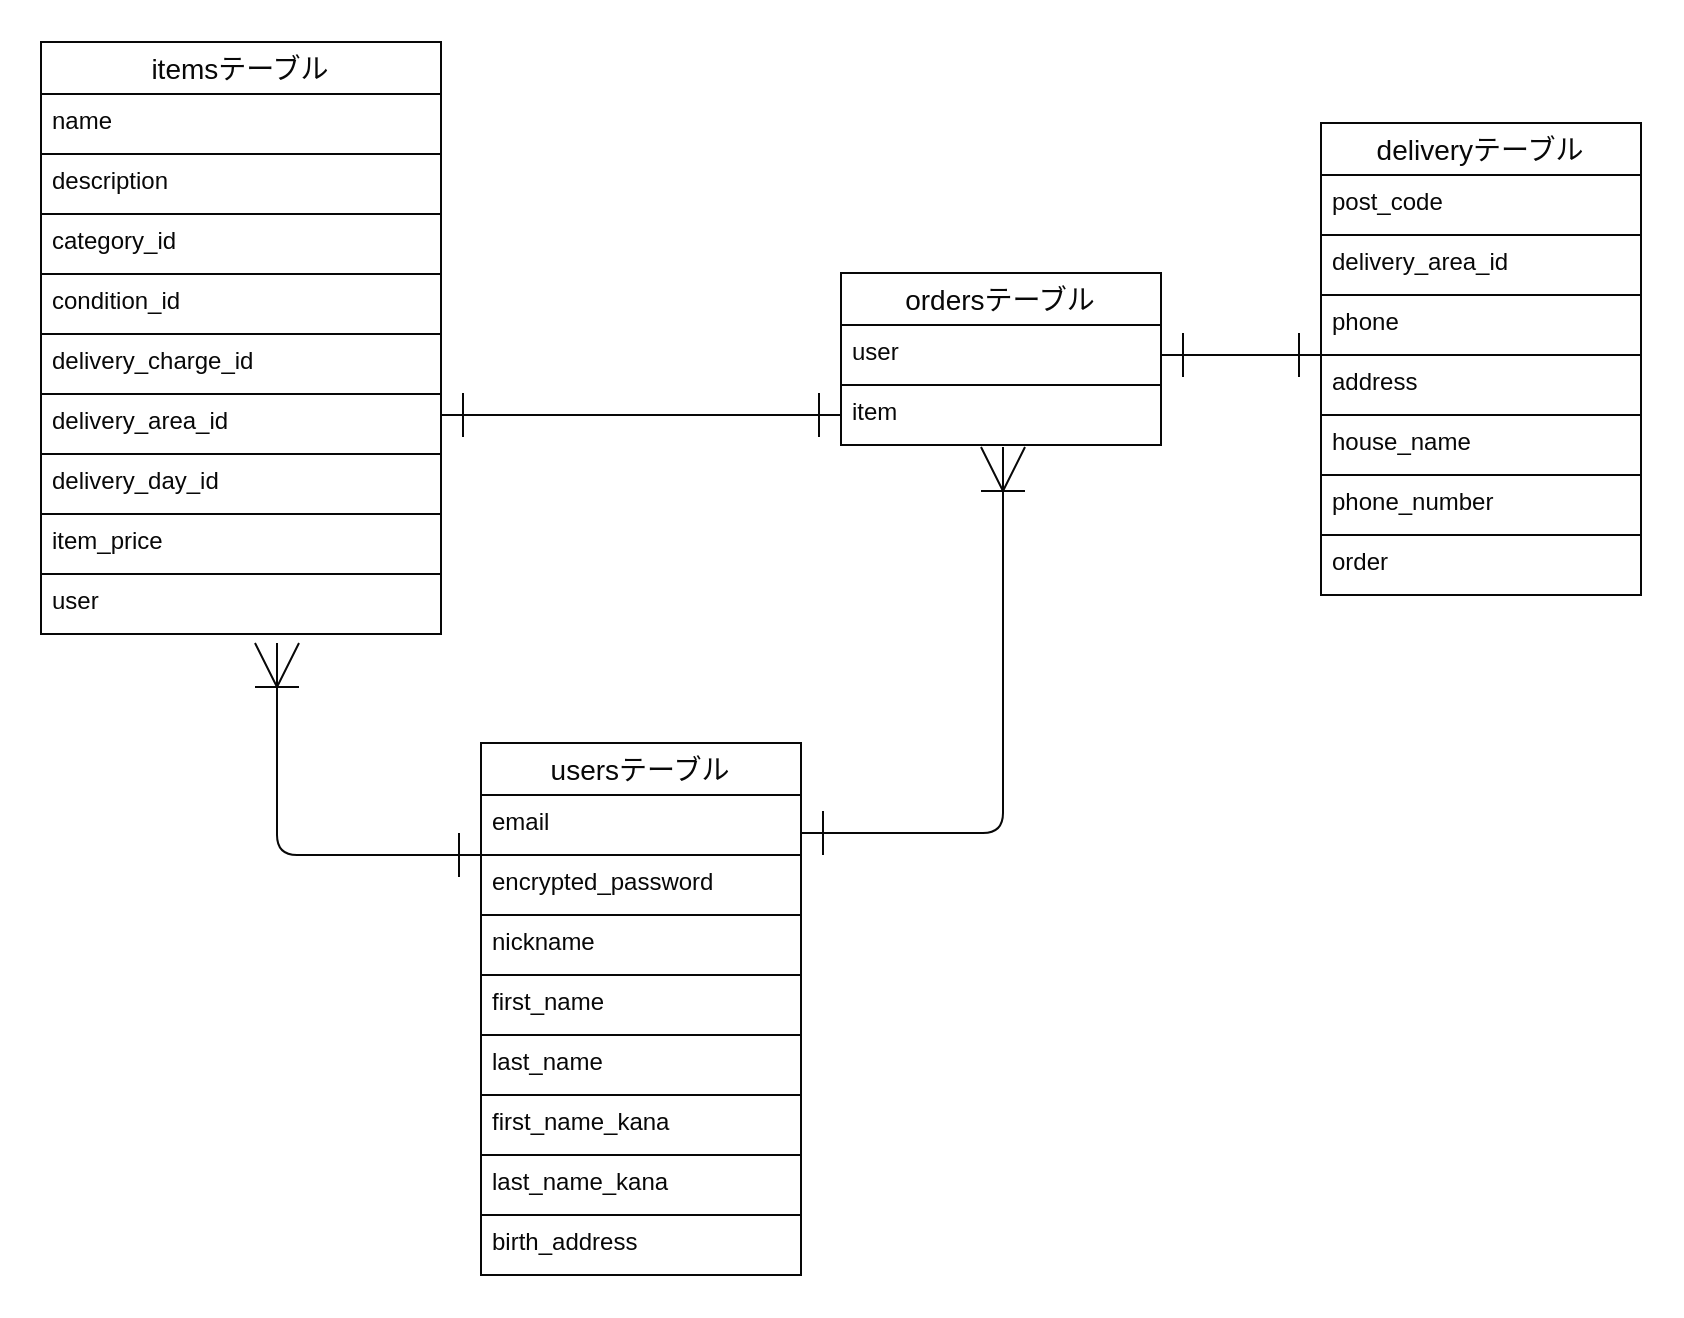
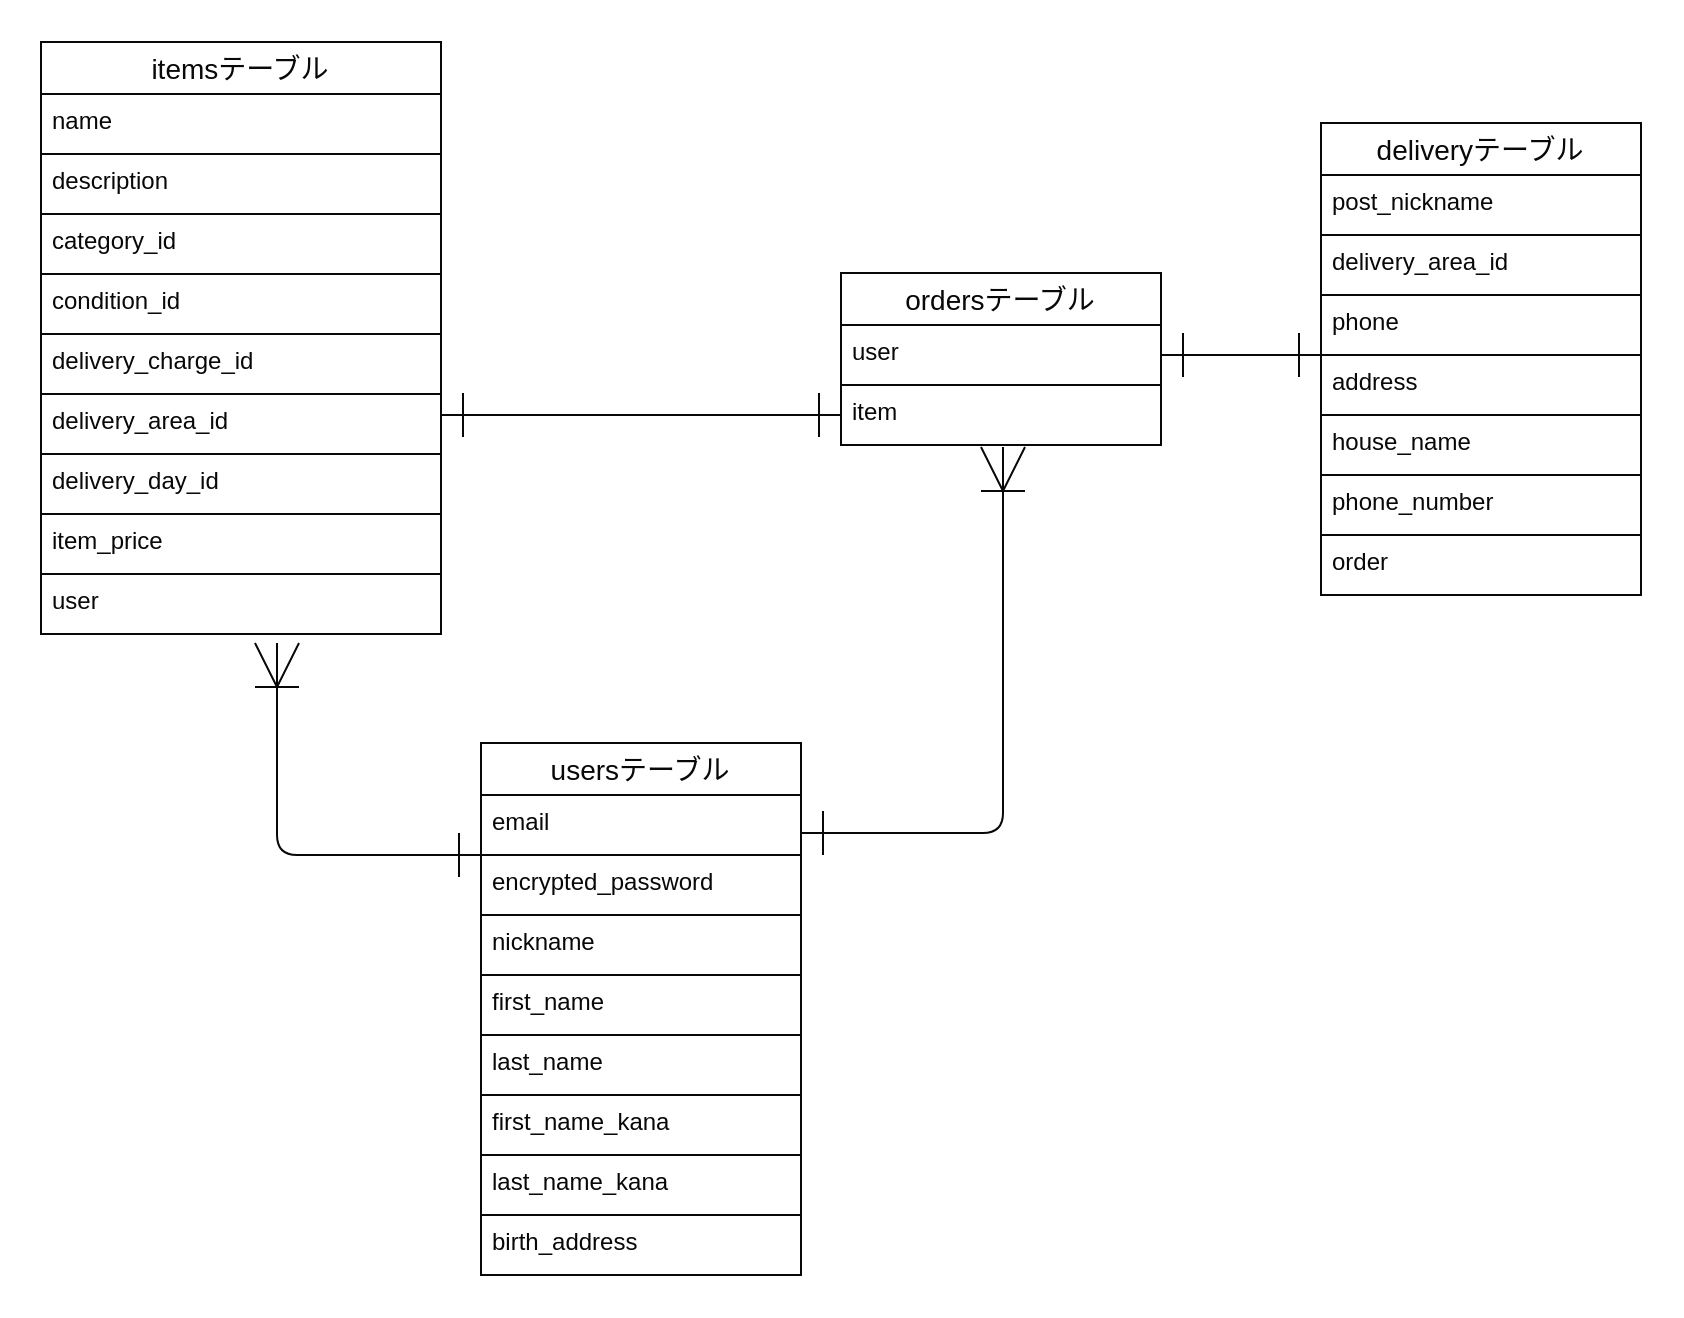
- <mxCell id="29" value="post_code" style="text;strokeColor=#080808;fillColor=#FFFFFF;spacingLeft=4;spacingRight=4;overflow=hidden;rotatable=0;points=[[0,0.5],[1,0.5]];portConstraint=eastwest;fontSize=12;labelBackgroundColor=none;fontColor=#080808;" parent="28" vertex="1"><mxGeometry y="26" width="160" height="30" as="geometry" /></mxCell>
+ <mxCell id="29" value="post_nickname" style="text;strokeColor=#080808;fillColor=#FFFFFF;spacingLeft=4;spacingRight=4;overflow=hidden;rotatable=0;points=[[0,0.5],[1,0.5]];portConstraint=eastwest;fontSize=12;labelBackgroundColor=none;fontColor=#080808;" parent="28" vertex="1"><mxGeometry y="26" width="160" height="30" as="geometry" /></mxCell>
